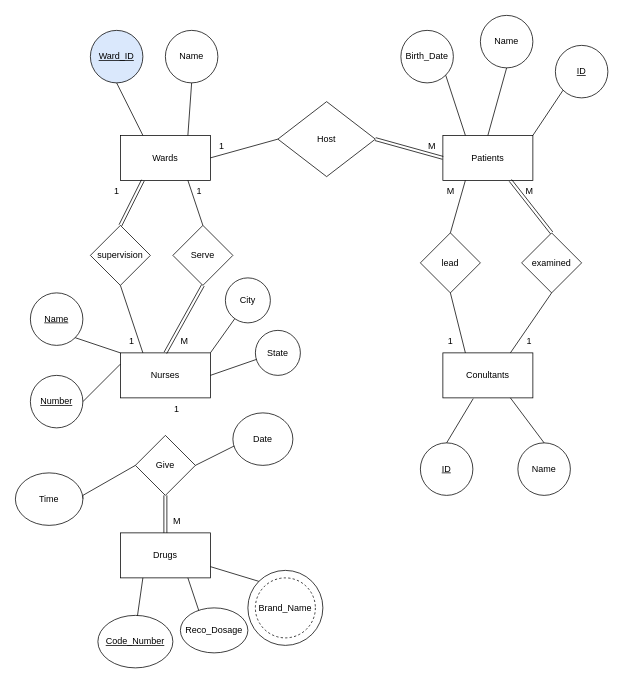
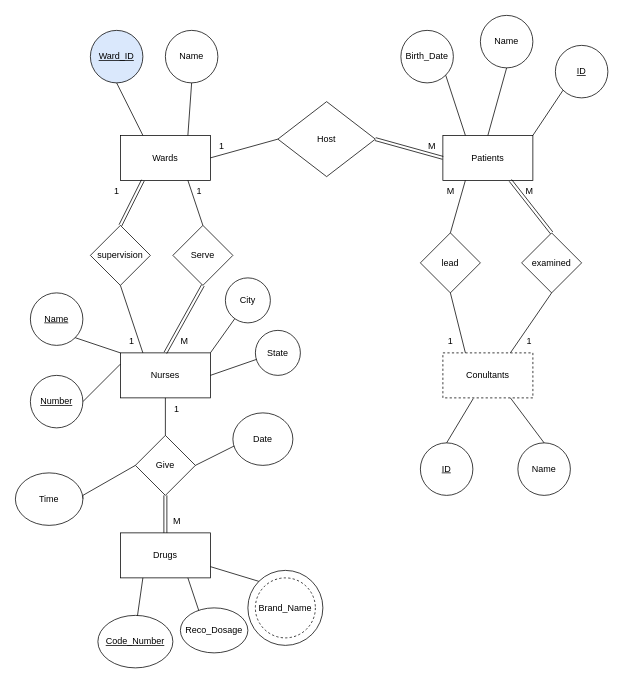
- <mxCell id="24" value="Conultants" style="rounded=0;whiteSpace=wrap;html=1;" parent="1" vertex="1"><mxGeometry x="590" y="470" width="120" height="60" as="geometry" /></mxCell>
+ <mxCell id="24" value="Conultants" style="rounded=0;whiteSpace=wrap;html=1;dashed=1;" parent="1" vertex="1"><mxGeometry x="590" y="470" width="120" height="60" as="geometry" /></mxCell>
+ <mxCell id="11" value="" style="endArrow=none;html=1;rounded=0;exitX=0.5;exitY=0;exitDx=0;exitDy=0;entryX=0.5;entryY=1;entryDx=0;entryDy=0;" parent="1" source="10" target="5" edge="1"><mxGeometry width="50" height="50" relative="1" as="geometry"><mxPoint x="510" y="480" as="sourcePoint" /><mxPoint x="560" y="430" as="targetPoint" /></mxGeometry></mxCell>
